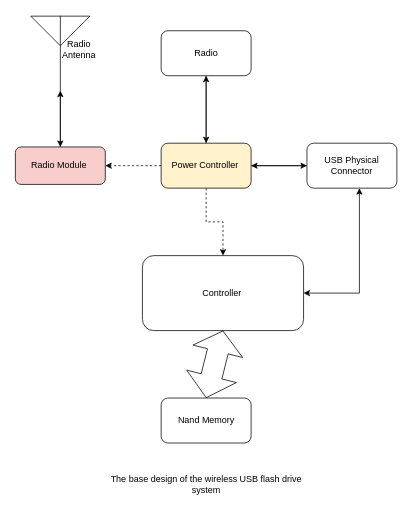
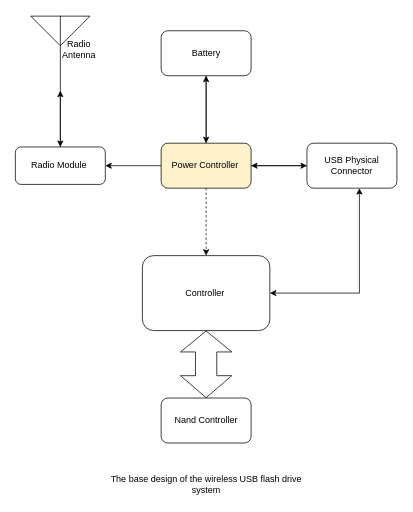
- <mxCell id="20" value="Radio" style="rounded=1;whiteSpace=wrap;html=1;" parent="1" vertex="1"><mxGeometry x="214.5" y="40" width="120" height="60" as="geometry" /></mxCell>
+ <mxCell id="20" value="Battery" style="rounded=1;whiteSpace=wrap;html=1;" parent="1" vertex="1"><mxGeometry x="214.5" y="40" width="120" height="60" as="geometry" /></mxCell>
- <mxCell id="11" value="Radio Module&amp;nbsp;" style="rounded=1;whiteSpace=wrap;html=1;fillColor=#f8cecc;" parent="1" vertex="1"><mxGeometry x="20" y="195" width="120" height="50" as="geometry" /></mxCell>
+ <mxCell id="11" value="Radio Module&amp;nbsp;" style="rounded=1;whiteSpace=wrap;html=1;" parent="1" vertex="1"><mxGeometry x="20" y="195" width="120" height="50" as="geometry" /></mxCell>
- <mxCell id="4" style="edgeStyle=orthogonalEdgeStyle;rounded=0;orthogonalLoop=1;jettySize=auto;html=1;entryX=1;entryY=0.5;entryDx=0;entryDy=0;dashed=1;" parent="1" source="7" target="11" edge="1"><mxGeometry relative="1" as="geometry" /></mxCell>
+ <mxCell id="4" style="edgeStyle=orthogonalEdgeStyle;rounded=0;orthogonalLoop=1;jettySize=auto;html=1;entryX=1;entryY=0.5;entryDx=0;entryDy=0;" parent="1" source="7" target="11" edge="1"><mxGeometry relative="1" as="geometry" /></mxCell>
- <mxCell id="2" value="Controller&amp;nbsp;" style="rounded=1;whiteSpace=wrap;html=1;" parent="1" vertex="1"><mxGeometry x="189.5" y="340" width="215" height="100" as="geometry" /></mxCell>
+ <mxCell id="2" value="Controller&amp;nbsp;" style="rounded=1;whiteSpace=wrap;html=1;" parent="1" vertex="1"><mxGeometry x="189.5" y="340" width="170" height="100" as="geometry" /></mxCell>
- <mxCell id="8" value="Nand Memory" style="rounded=1;whiteSpace=wrap;html=1;" parent="1" vertex="1"><mxGeometry x="214.5" y="530" width="120" height="60" as="geometry" /></mxCell>
+ <mxCell id="8" value="Nand Controller" style="rounded=1;whiteSpace=wrap;html=1;" parent="1" vertex="1"><mxGeometry x="214.5" y="530" width="120" height="60" as="geometry" /></mxCell>
